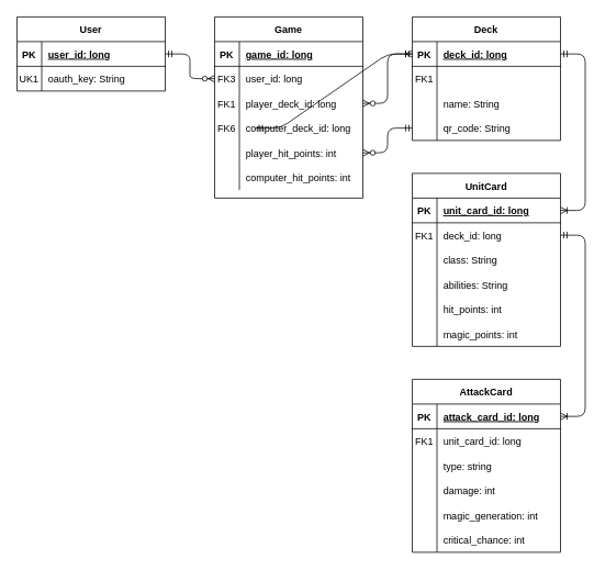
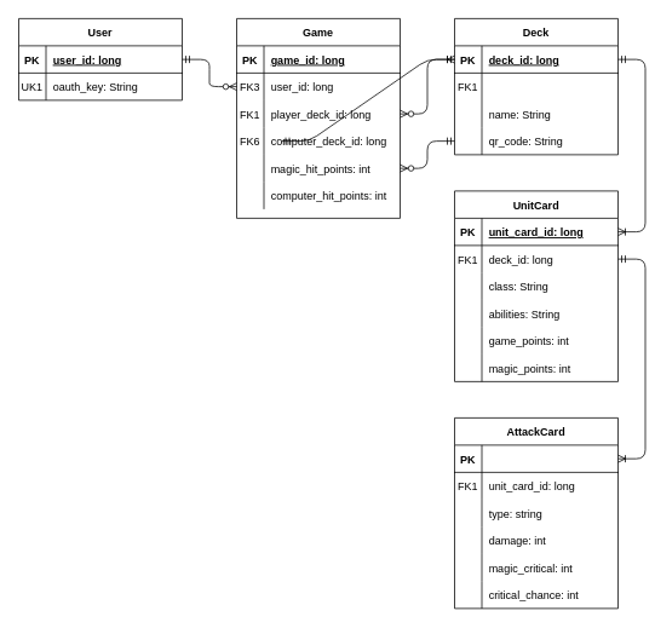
- <mxCell id="73" value="player_hit_points: int" style="shape=partialRectangle;connectable=0;fillColor=none;top=0;left=0;bottom=0;right=0;align=left;spacingLeft=6;overflow=hidden;" vertex="1" parent="71"><mxGeometry x="30" width="150" height="30" as="geometry" /></mxCell>
+ <mxCell id="73" value="magic_hit_points: int" style="shape=partialRectangle;connectable=0;fillColor=none;top=0;left=0;bottom=0;right=0;align=left;spacingLeft=6;overflow=hidden;" vertex="1" parent="71"><mxGeometry x="30" width="150" height="30" as="geometry" /></mxCell>
- <mxCell id="23" value="hit_points: int" style="shape=partialRectangle;connectable=0;fillColor=none;top=0;left=0;bottom=0;right=0;align=left;spacingLeft=6;overflow=hidden;" parent="21" vertex="1"><mxGeometry x="30" width="150" height="30" as="geometry" /></mxCell>
+ <mxCell id="23" value="game_points: int" style="shape=partialRectangle;connectable=0;fillColor=none;top=0;left=0;bottom=0;right=0;align=left;spacingLeft=6;overflow=hidden;" parent="21" vertex="1"><mxGeometry x="30" width="150" height="30" as="geometry" /></mxCell>
- <mxCell id="42" value="attack_card_id: long" style="shape=partialRectangle;connectable=0;fillColor=none;top=0;left=0;bottom=0;right=0;align=left;spacingLeft=6;fontStyle=5;overflow=hidden;" parent="40" vertex="1"><mxGeometry x="30" width="150" height="30" as="geometry" /></mxCell>
- <mxCell id="54" value="magic_generation: int" style="shape=partialRectangle;connectable=0;fillColor=none;top=0;left=0;bottom=0;right=0;align=left;spacingLeft=6;overflow=hidden;" parent="52" vertex="1"><mxGeometry x="30" width="150" height="30" as="geometry" /></mxCell>
+ <mxCell id="54" value="magic_critical: int" style="shape=partialRectangle;connectable=0;fillColor=none;top=0;left=0;bottom=0;right=0;align=left;spacingLeft=6;overflow=hidden;" parent="52" vertex="1"><mxGeometry x="30" width="150" height="30" as="geometry" /></mxCell>
